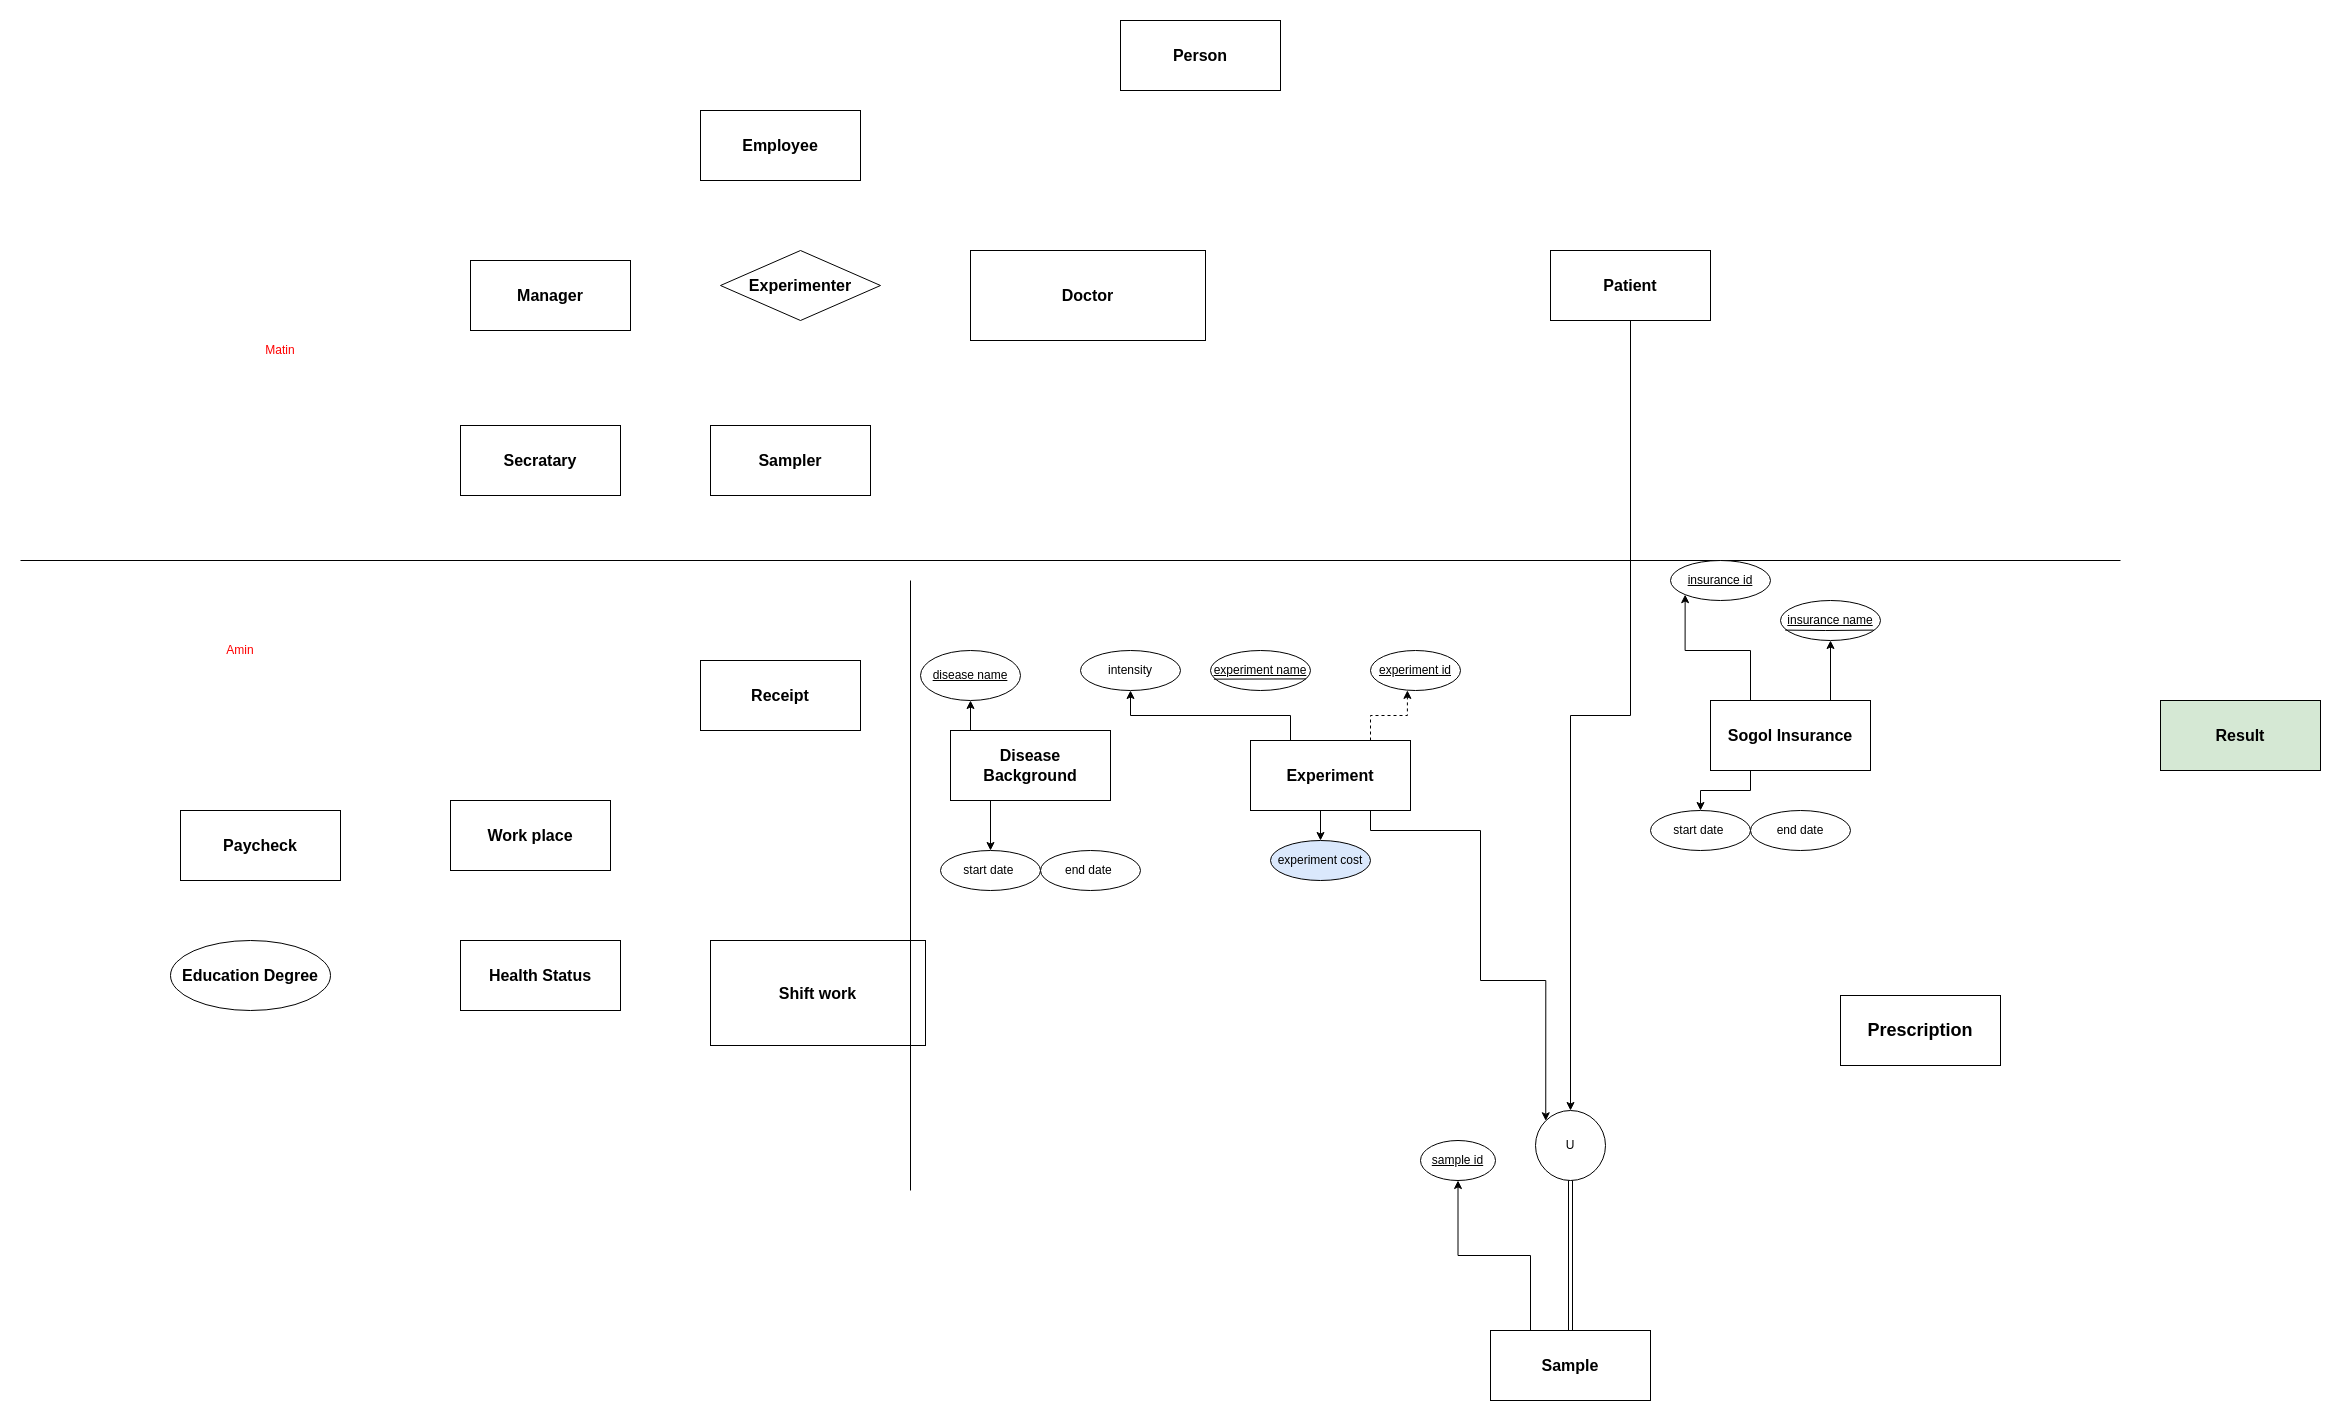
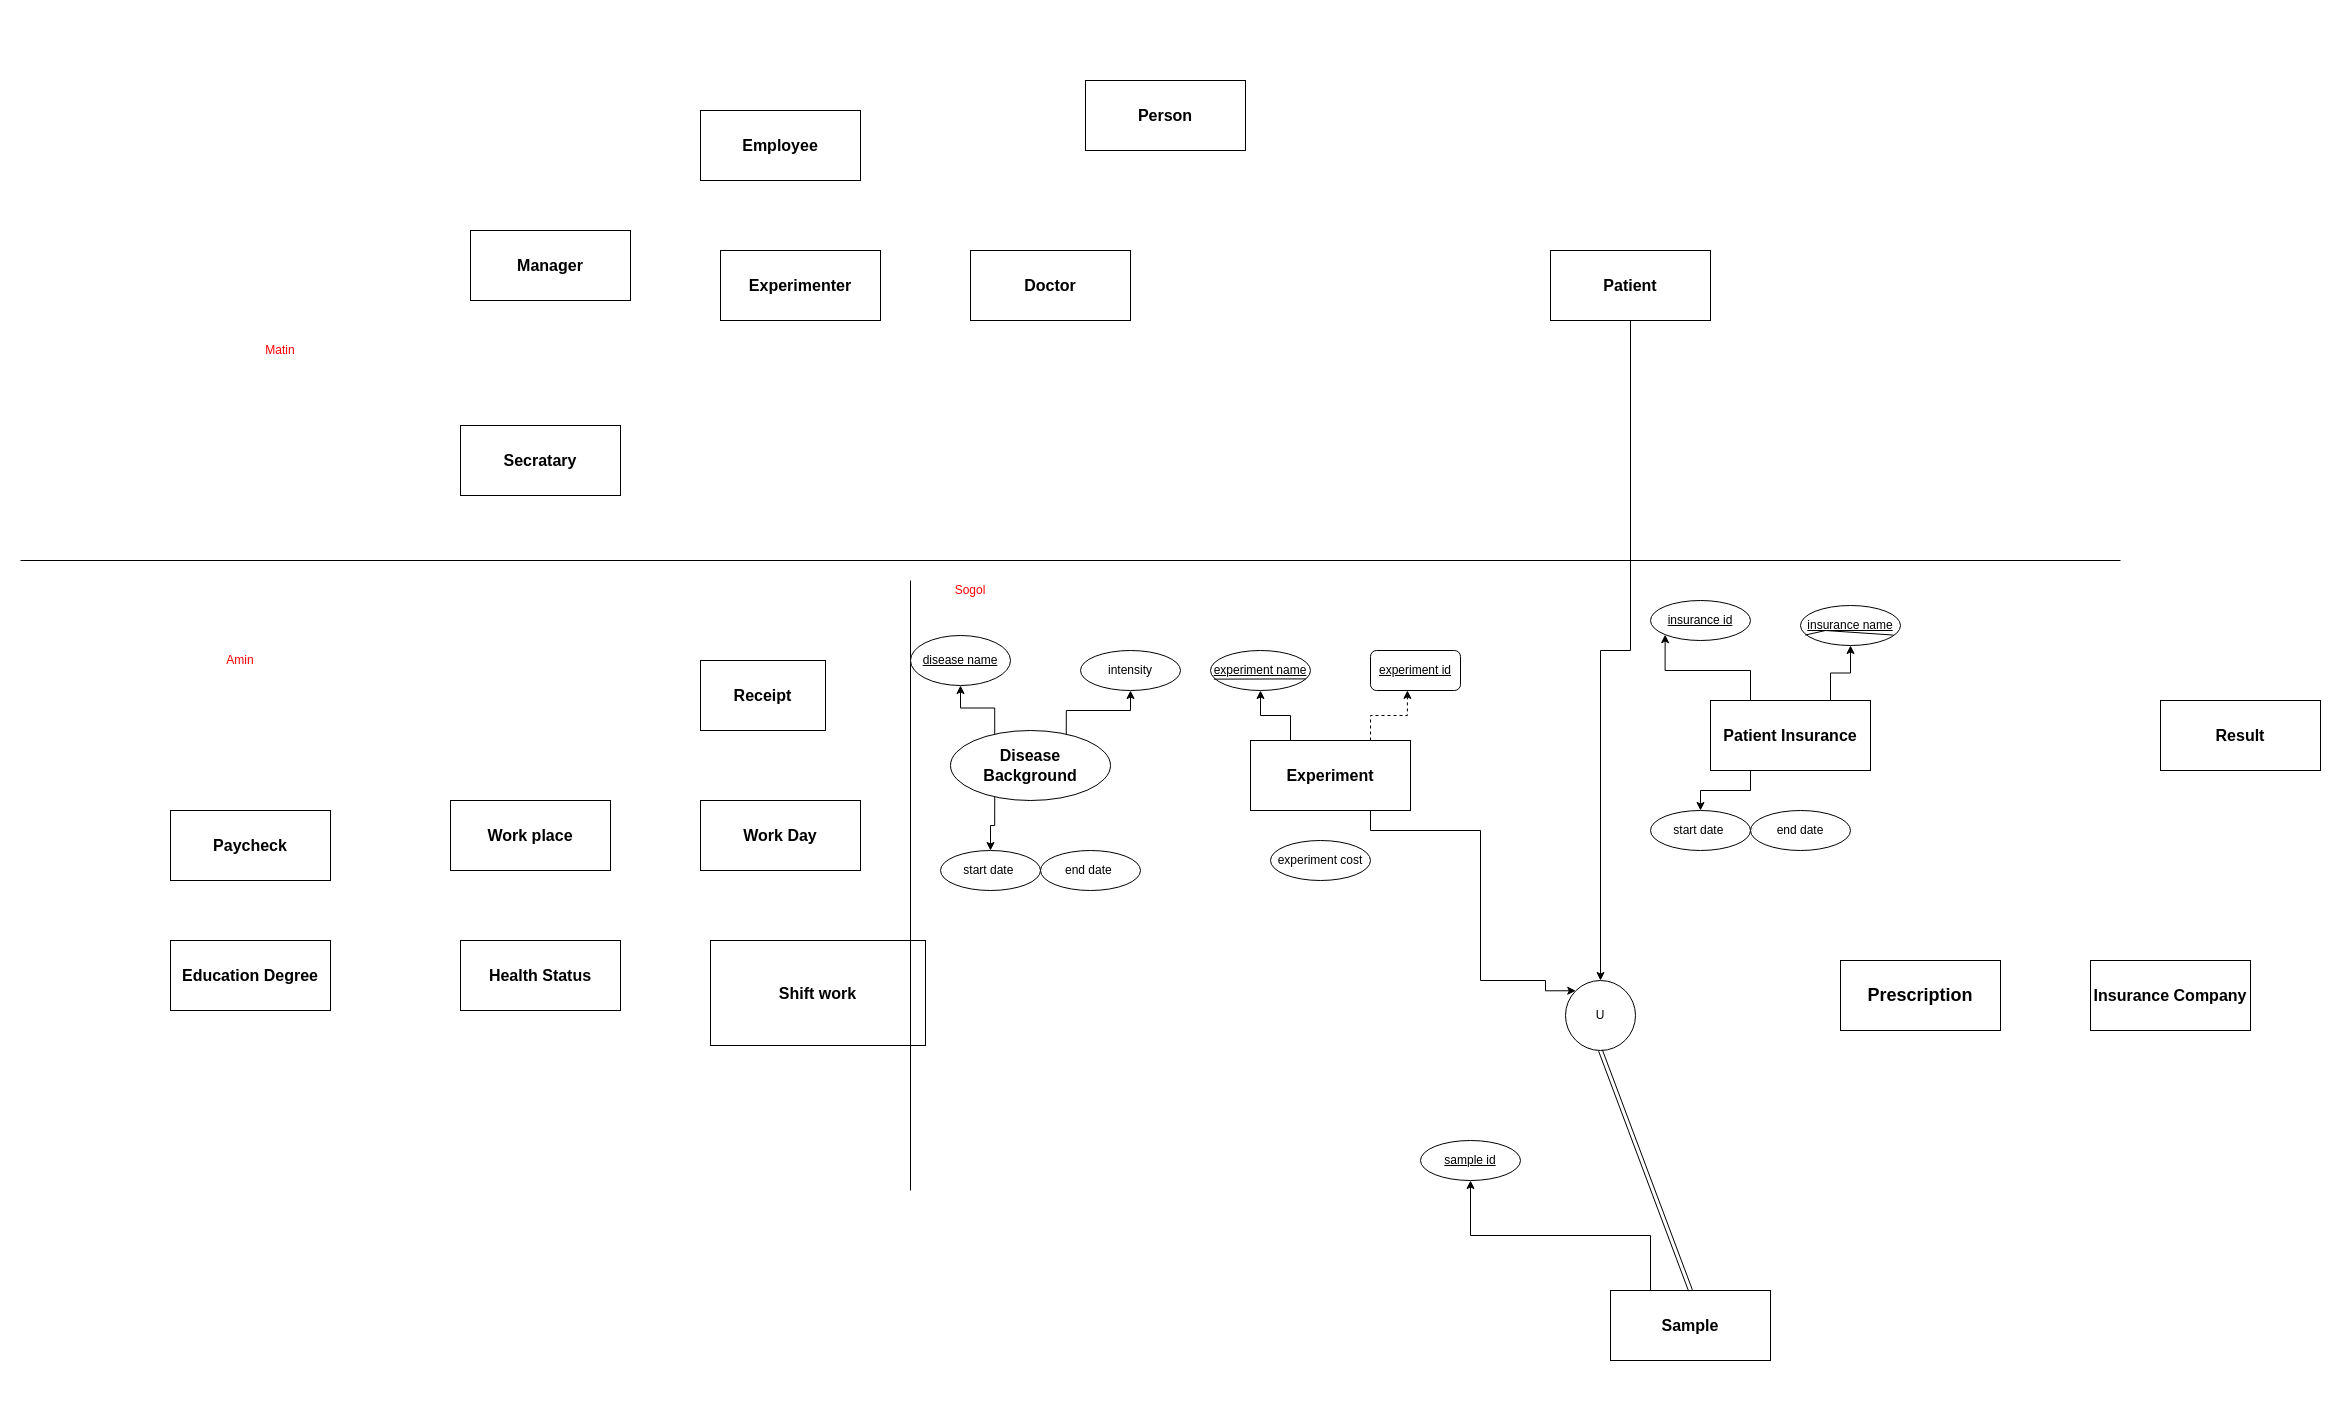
- <mxCell id="2" value="&lt;font style=&quot;font-size: 16px&quot;&gt;&lt;b&gt;Person&lt;/b&gt;&lt;/font&gt;" style="whiteSpace=wrap;html=1;align=center;" parent="1" vertex="1"><mxGeometry x="1120" y="20" width="160" height="70" as="geometry" /></mxCell>
+ <mxCell id="2" value="&lt;font style=&quot;font-size: 16px&quot;&gt;&lt;b&gt;Person&lt;/b&gt;&lt;/font&gt;" style="whiteSpace=wrap;html=1;align=center;" parent="1" vertex="1"><mxGeometry x="1085" y="80" width="160" height="70" as="geometry" /></mxCell>
- <mxCell id="3" value="&lt;span style=&quot;font-size: 16px&quot;&gt;&lt;b&gt;Experimenter&lt;/b&gt;&lt;/span&gt;" style="rhombus;whiteSpace=wrap;html=1;align=center;" parent="1" vertex="1"><mxGeometry x="720" y="250" width="160" height="70" as="geometry" /></mxCell>
+ <mxCell id="3" value="&lt;span style=&quot;font-size: 16px&quot;&gt;&lt;b&gt;Experimenter&lt;/b&gt;&lt;/span&gt;" style="whiteSpace=wrap;html=1;align=center;" parent="1" vertex="1"><mxGeometry x="720" y="250" width="160" height="70" as="geometry" /></mxCell>
- <mxCell id="7" value="&lt;font style=&quot;font-size: 16px&quot;&gt;&lt;b&gt;Manager&lt;/b&gt;&lt;/font&gt;" style="whiteSpace=wrap;html=1;align=center;" parent="1" vertex="1"><mxGeometry x="470" y="260" width="160" height="70" as="geometry" /></mxCell>
+ <mxCell id="7" value="&lt;font style=&quot;font-size: 16px&quot;&gt;&lt;b&gt;Manager&lt;/b&gt;&lt;/font&gt;" style="whiteSpace=wrap;html=1;align=center;" parent="1" vertex="1"><mxGeometry x="470" y="230" width="160" height="70" as="geometry" /></mxCell>
- <mxCell id="8" value="&lt;span style=&quot;font-size: 16px&quot;&gt;&lt;b&gt;Doctor&lt;/b&gt;&lt;/span&gt;" style="whiteSpace=wrap;html=1;align=center;" parent="1" vertex="1"><mxGeometry x="970" y="250" width="235" height="90" as="geometry" /></mxCell>
+ <mxCell id="8" value="&lt;span style=&quot;font-size: 16px&quot;&gt;&lt;b&gt;Doctor&lt;/b&gt;&lt;/span&gt;" style="whiteSpace=wrap;html=1;align=center;" parent="1" vertex="1"><mxGeometry x="970" y="250" width="160" height="70" as="geometry" /></mxCell>
- <mxCell id="9" value="&lt;font style=&quot;font-size: 16px&quot;&gt;&lt;b&gt;Sampler&lt;/b&gt;&lt;/font&gt;" style="whiteSpace=wrap;html=1;align=center;" parent="1" vertex="1"><mxGeometry x="710" y="425" width="160" height="70" as="geometry" /></mxCell>
- <mxCell id="49" value="insurance id" style="ellipse;whiteSpace=wrap;html=1;align=center;fontStyle=4;" vertex="1" parent="1"><mxGeometry x="1670" y="560" width="100" height="40" as="geometry" /></mxCell>
+ <mxCell id="49" value="insurance id" style="ellipse;whiteSpace=wrap;html=1;align=center;fontStyle=4;" vertex="1" parent="1"><mxGeometry x="1650" y="600" width="100" height="40" as="geometry" /></mxCell>
+ <mxCell id="40" value="Sogol" style="text;html=1;strokeColor=none;fillColor=none;align=center;verticalAlign=middle;whiteSpace=wrap;rounded=0;fontColor=#FF0000;" parent="1" vertex="1"><mxGeometry x="950" y="580" width="40" height="20" as="geometry" /></mxCell>
- <mxCell id="50" value="&lt;u&gt;insurance name&lt;/u&gt;" style="ellipse;whiteSpace=wrap;html=1;align=center;" vertex="1" parent="1"><mxGeometry x="1780" y="600" width="100" height="40" as="geometry" /></mxCell>
+ <mxCell id="50" value="&lt;u&gt;insurance name&lt;/u&gt;" style="ellipse;whiteSpace=wrap;html=1;align=center;" vertex="1" parent="1"><mxGeometry x="1800" y="605" width="100" height="40" as="geometry" /></mxCell>
- <mxCell id="39" value="Amin" style="text;html=1;strokeColor=none;fillColor=none;align=center;verticalAlign=middle;whiteSpace=wrap;rounded=0;fontColor=#FF0000;" parent="1" vertex="1"><mxGeometry x="220" y="640" width="40" height="20" as="geometry" /></mxCell>
+ <mxCell id="39" value="Amin" style="text;html=1;strokeColor=none;fillColor=none;align=center;verticalAlign=middle;whiteSpace=wrap;rounded=0;fontColor=#FF0000;" parent="1" vertex="1"><mxGeometry x="220" y="650" width="40" height="20" as="geometry" /></mxCell>
- <mxCell id="44" value="&lt;u&gt;experiment id&lt;/u&gt;" style="ellipse;whiteSpace=wrap;html=1;" vertex="1" parent="1"><mxGeometry x="1370" y="650" width="90" height="40" as="geometry" /></mxCell>
+ <mxCell id="44" value="&lt;u&gt;experiment id&lt;/u&gt;" style="whiteSpace=wrap;html=1;rounded=1;" vertex="1" parent="1"><mxGeometry x="1370" y="650" width="90" height="40" as="geometry" /></mxCell>
- <mxCell id="41" value="&lt;u&gt;disease name&lt;/u&gt;" style="ellipse;whiteSpace=wrap;html=1;" vertex="1" parent="1"><mxGeometry x="920" y="650" width="100" height="50" as="geometry" /></mxCell>
+ <mxCell id="41" value="&lt;u&gt;disease name&lt;/u&gt;" style="ellipse;whiteSpace=wrap;html=1;" vertex="1" parent="1"><mxGeometry x="910" y="635" width="100" height="50" as="geometry" /></mxCell>
- <mxCell id="21" value="&lt;span style=&quot;font-size: 16px&quot;&gt;&lt;b&gt;Receipt&lt;/b&gt;&lt;/span&gt;" style="whiteSpace=wrap;html=1;align=center;" parent="1" vertex="1"><mxGeometry x="700" y="660" width="160" height="70" as="geometry" /></mxCell>
+ <mxCell id="21" value="&lt;span style=&quot;font-size: 16px&quot;&gt;&lt;b&gt;Receipt&lt;/b&gt;&lt;/span&gt;" style="whiteSpace=wrap;html=1;align=center;" parent="1" vertex="1"><mxGeometry x="700" y="660" width="125" height="70" as="geometry" /></mxCell>
+ <mxCell id="29" style="edgeStyle=orthogonalEdgeStyle;rounded=0;orthogonalLoop=1;jettySize=auto;html=1;exitX=0.75;exitY=0;exitDx=0;exitDy=0;entryX=0.5;entryY=1;entryDx=0;entryDy=0;" edge="1" parent="1" source="31" target="42"><mxGeometry relative="1" as="geometry" /></mxCell>
- <mxCell id="23" style="edgeStyle=orthogonalEdgeStyle;rounded=0;orthogonalLoop=1;jettySize=auto;html=1;exitX=0.25;exitY=0;exitDx=0;exitDy=0;" edge="1" parent="1" source="26" target="42"><mxGeometry relative="1" as="geometry" /></mxCell>
+ <mxCell id="23" style="edgeStyle=orthogonalEdgeStyle;rounded=0;orthogonalLoop=1;jettySize=auto;html=1;exitX=0.25;exitY=0;exitDx=0;exitDy=0;entryX=0.5;entryY=1;entryDx=0;entryDy=0;" edge="1" parent="1" source="26" target="43"><mxGeometry relative="1" as="geometry" /></mxCell>
- <mxCell id="20" value="&lt;span style=&quot;font-size: 16px&quot;&gt;&lt;b&gt;Sogol Insurance&lt;/b&gt;&lt;/span&gt;" style="whiteSpace=wrap;html=1;align=center;" parent="1" vertex="1"><mxGeometry x="1710" y="700" width="160" height="70" as="geometry" /></mxCell>
+ <mxCell id="20" value="&lt;span style=&quot;font-size: 16px&quot;&gt;&lt;b&gt;Patient Insurance&lt;/b&gt;&lt;/span&gt;" style="whiteSpace=wrap;html=1;align=center;" parent="1" vertex="1"><mxGeometry x="1710" y="700" width="160" height="70" as="geometry" /></mxCell>
- <mxCell id="27" value="&lt;font style=&quot;font-size: 16px&quot;&gt;&lt;b&gt;Result&lt;/b&gt;&lt;/font&gt;" style="whiteSpace=wrap;html=1;align=center;fillColor=#d5e8d4;" parent="1" vertex="1"><mxGeometry x="2160" y="700" width="160" height="70" as="geometry" /></mxCell>
+ <mxCell id="27" value="&lt;font style=&quot;font-size: 16px&quot;&gt;&lt;b&gt;Result&lt;/b&gt;&lt;/font&gt;" style="whiteSpace=wrap;html=1;align=center;" parent="1" vertex="1"><mxGeometry x="2160" y="700" width="160" height="70" as="geometry" /></mxCell>
- <mxCell id="31" value="&lt;span style=&quot;font-size: 16px&quot;&gt;&lt;b&gt;Disease Background&lt;/b&gt;&lt;/span&gt;" style="whiteSpace=wrap;html=1;align=center;" parent="1" vertex="1"><mxGeometry x="950" y="730" width="160" height="70" as="geometry" /></mxCell>
+ <mxCell id="31" value="&lt;span style=&quot;font-size: 16px&quot;&gt;&lt;b&gt;Disease Background&lt;/b&gt;&lt;/span&gt;" style="ellipse;whiteSpace=wrap;html=1;align=center;" parent="1" vertex="1"><mxGeometry x="950" y="730" width="160" height="70" as="geometry" /></mxCell>
- <mxCell id="24" style="edgeStyle=orthogonalEdgeStyle;rounded=0;orthogonalLoop=1;jettySize=auto;html=1;exitX=0.5;exitY=1;exitDx=0;exitDy=0;entryX=0.5;entryY=0;entryDx=0;entryDy=0;" edge="1" parent="1" source="26" target="45"><mxGeometry relative="1" as="geometry" /></mxCell>
+ <mxCell id="14" value="&lt;span style=&quot;font-size: 16px&quot;&gt;&lt;b&gt;Work Day&lt;/b&gt;&lt;/span&gt;" style="whiteSpace=wrap;html=1;align=center;" parent="1" vertex="1"><mxGeometry x="700" y="800" width="160" height="70" as="geometry" /></mxCell>
- <mxCell id="13" value="&lt;span style=&quot;font-size: 16px&quot;&gt;&lt;b&gt;Paycheck&lt;/b&gt;&lt;/span&gt;" style="whiteSpace=wrap;html=1;align=center;" parent="1" vertex="1"><mxGeometry x="180" y="810" width="160" height="70" as="geometry" /></mxCell>
+ <mxCell id="13" value="&lt;span style=&quot;font-size: 16px&quot;&gt;&lt;b&gt;Paycheck&lt;/b&gt;&lt;/span&gt;" style="whiteSpace=wrap;html=1;align=center;" parent="1" vertex="1"><mxGeometry x="170" y="810" width="160" height="70" as="geometry" /></mxCell>
- <mxCell id="45" value="experiment cost" style="ellipse;whiteSpace=wrap;html=1;fillColor=#dae8fc;" vertex="1" parent="1"><mxGeometry x="1270" y="840" width="100" height="40" as="geometry" /></mxCell>
+ <mxCell id="45" value="experiment cost" style="ellipse;whiteSpace=wrap;html=1;" vertex="1" parent="1"><mxGeometry x="1270" y="840" width="100" height="40" as="geometry" /></mxCell>
- <mxCell id="16" value="&lt;span style=&quot;font-size: 16px&quot;&gt;&lt;b&gt;Education Degree&lt;/b&gt;&lt;/span&gt;" style="ellipse;whiteSpace=wrap;html=1;align=center;" parent="1" vertex="1"><mxGeometry x="170" y="940" width="160" height="70" as="geometry" /></mxCell>
+ <mxCell id="16" value="&lt;span style=&quot;font-size: 16px&quot;&gt;&lt;b&gt;Education Degree&lt;/b&gt;&lt;/span&gt;" style="whiteSpace=wrap;html=1;align=center;" parent="1" vertex="1"><mxGeometry x="170" y="940" width="160" height="70" as="geometry" /></mxCell>
+ <mxCell id="34" value="&lt;font style=&quot;font-size: 16px&quot;&gt;&lt;b&gt;Insurance Company&lt;/b&gt;&lt;/font&gt;" style="whiteSpace=wrap;html=1;align=center;" parent="1" vertex="1"><mxGeometry x="2090" y="960" width="160" height="70" as="geometry" /></mxCell>
- <mxCell id="35" value="&lt;font style=&quot;font-size: 18px&quot;&gt;&lt;b&gt;Prescription&lt;/b&gt;&lt;/font&gt;" style="whiteSpace=wrap;html=1;align=center;" parent="1" vertex="1"><mxGeometry x="1840" y="995" width="160" height="70" as="geometry" /></mxCell>
+ <mxCell id="35" value="&lt;font style=&quot;font-size: 18px&quot;&gt;&lt;b&gt;Prescription&lt;/b&gt;&lt;/font&gt;" style="whiteSpace=wrap;html=1;align=center;" parent="1" vertex="1"><mxGeometry x="1840" y="960" width="160" height="70" as="geometry" /></mxCell>
- <mxCell id="47" value="U" style="ellipse;whiteSpace=wrap;html=1;aspect=fixed;" vertex="1" parent="1"><mxGeometry x="1535" y="1110" width="70" height="70" as="geometry" /></mxCell>
+ <mxCell id="47" value="U" style="ellipse;whiteSpace=wrap;html=1;aspect=fixed;" vertex="1" parent="1"><mxGeometry x="1565" y="980" width="70" height="70" as="geometry" /></mxCell>
- <mxCell id="46" value="sample id" style="ellipse;whiteSpace=wrap;html=1;align=center;fontStyle=4;" vertex="1" parent="1"><mxGeometry x="1420" y="1140" width="75" height="40" as="geometry" /></mxCell>
+ <mxCell id="46" value="sample id" style="ellipse;whiteSpace=wrap;html=1;align=center;fontStyle=4;" vertex="1" parent="1"><mxGeometry x="1420" y="1140" width="100" height="40" as="geometry" /></mxCell>
- <mxCell id="33" value="&lt;span style=&quot;font-size: 16px&quot;&gt;&lt;b&gt;Sample&lt;/b&gt;&lt;/span&gt;" style="whiteSpace=wrap;html=1;align=center;" parent="1" vertex="1"><mxGeometry x="1490" y="1330" width="160" height="70" as="geometry" /></mxCell>
+ <mxCell id="33" value="&lt;span style=&quot;font-size: 16px&quot;&gt;&lt;b&gt;Sample&lt;/b&gt;&lt;/span&gt;" style="whiteSpace=wrap;html=1;align=center;" parent="1" vertex="1"><mxGeometry x="1610" y="1290" width="160" height="70" as="geometry" /></mxCell>
